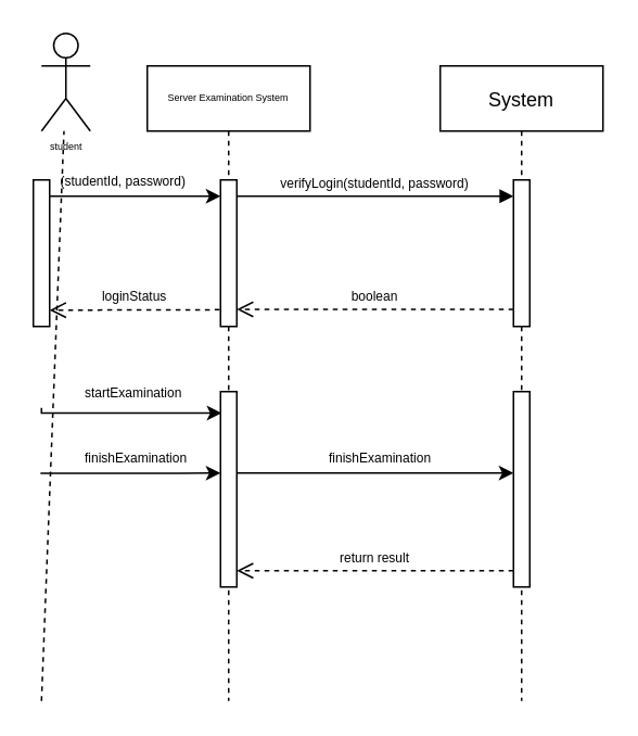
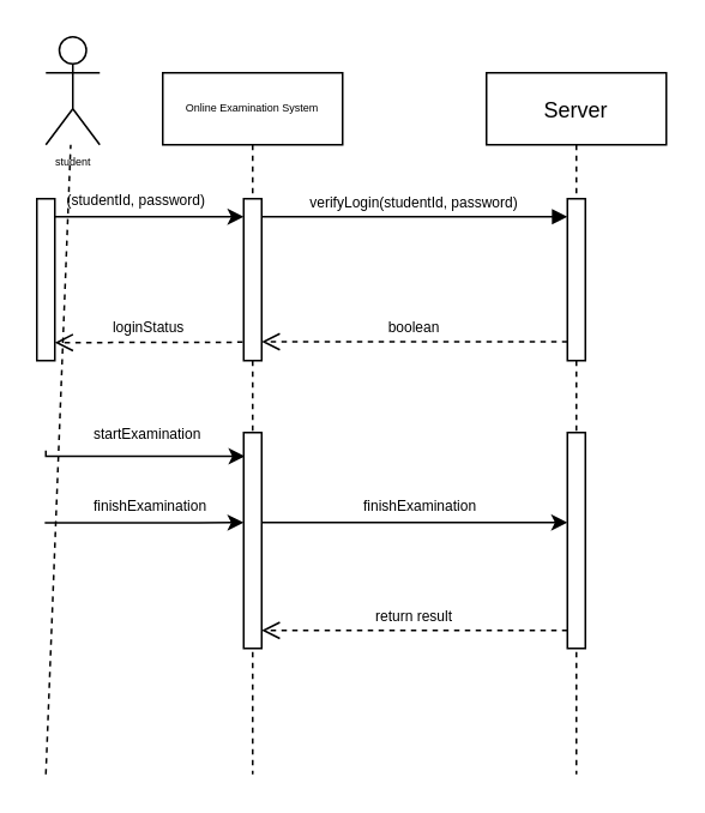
- <mxCell id="2" value="Server Examination System" style="shape=umlLifeline;perimeter=lifelinePerimeter;container=1;collapsible=0;recursiveResize=0;rounded=0;shadow=0;strokeWidth=1;fontSize=6;" parent="1" vertex="1"><mxGeometry x="90" y="40" width="100" height="390" as="geometry" /></mxCell>
+ <mxCell id="2" value="Online Examination System" style="shape=umlLifeline;perimeter=lifelinePerimeter;container=1;collapsible=0;recursiveResize=0;rounded=0;shadow=0;strokeWidth=1;fontSize=6;" parent="1" vertex="1"><mxGeometry x="90" y="40" width="100" height="390" as="geometry" /></mxCell>
- <mxCell id="9" value="System" style="shape=umlLifeline;perimeter=lifelinePerimeter;container=1;collapsible=0;recursiveResize=0;rounded=0;shadow=0;strokeWidth=1;" parent="1" vertex="1"><mxGeometry x="270" y="40" width="100" height="390" as="geometry" /></mxCell>
+ <mxCell id="9" value="Server" style="shape=umlLifeline;perimeter=lifelinePerimeter;container=1;collapsible=0;recursiveResize=0;rounded=0;shadow=0;strokeWidth=1;" parent="1" vertex="1"><mxGeometry x="270" y="40" width="100" height="390" as="geometry" /></mxCell>
